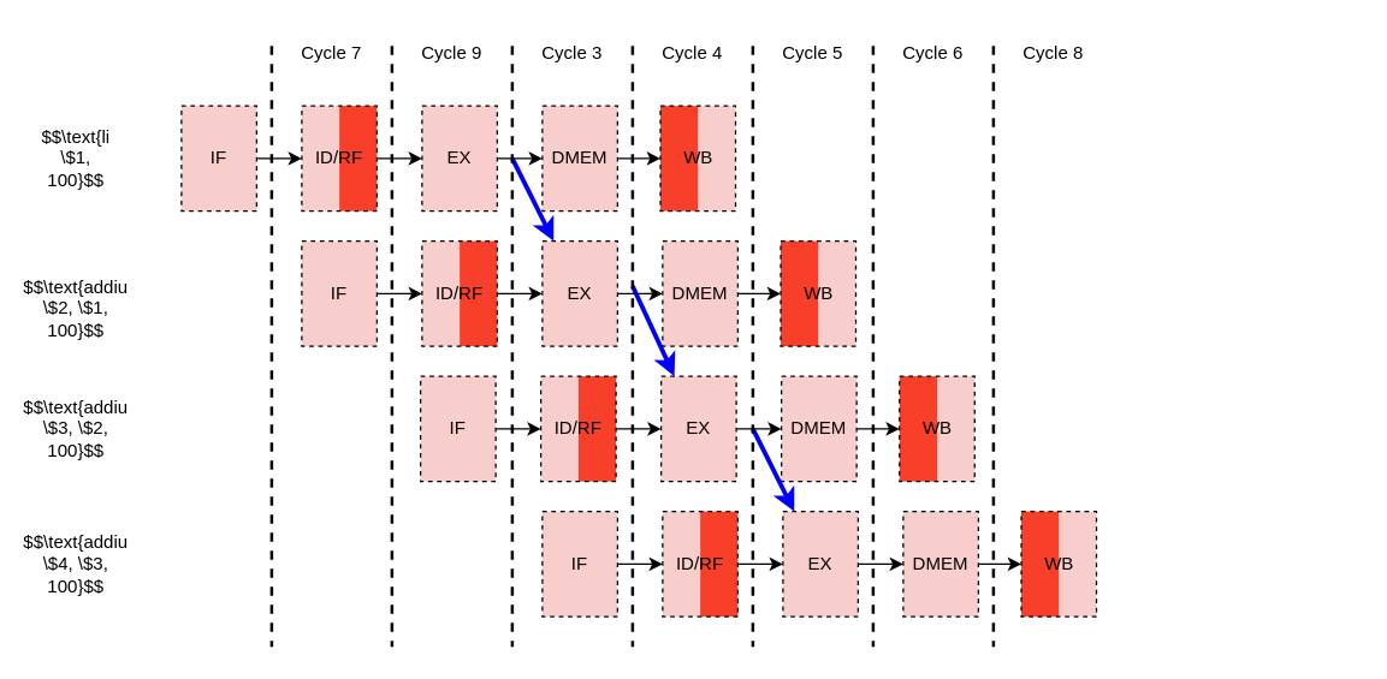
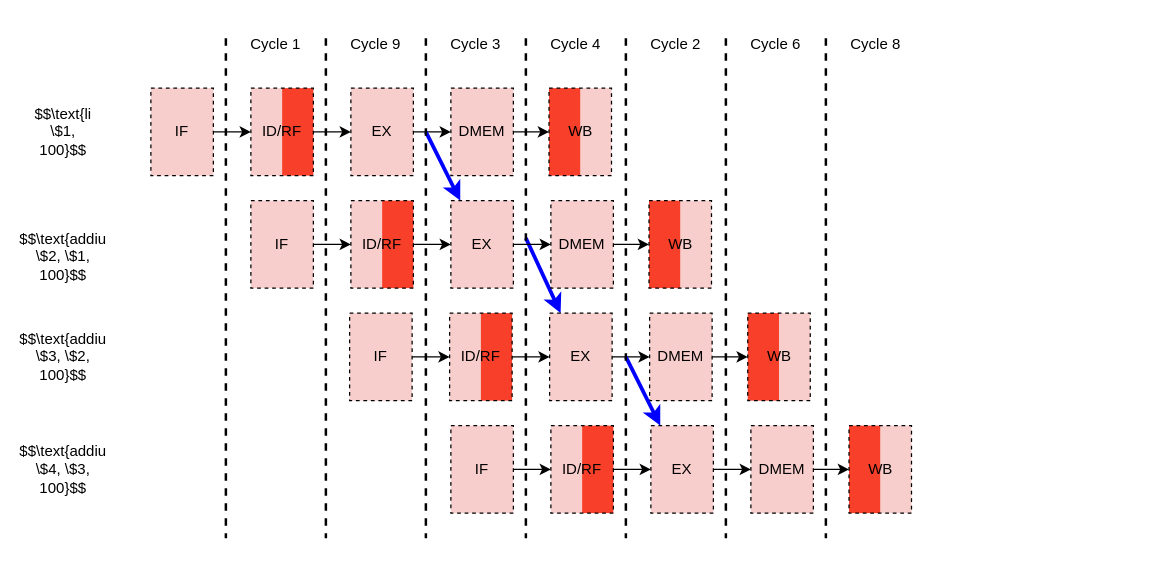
- <mxCell id="49" value="Cycle 7" style="text;html=1;strokeColor=none;fillColor=none;align=center;verticalAlign=middle;whiteSpace=wrap;rounded=0;strokeWidth=4;" vertex="1" parent="1"><mxGeometry x="180" y="20" width="80" height="30" as="geometry" /></mxCell>
+ <mxCell id="49" value="Cycle 1" style="text;html=1;strokeColor=none;fillColor=none;align=center;verticalAlign=middle;whiteSpace=wrap;rounded=0;strokeWidth=4;" vertex="1" parent="1"><mxGeometry x="180" y="20" width="80" height="30" as="geometry" /></mxCell>
- <mxCell id="53" value="Cycle 5" style="text;html=1;strokeColor=none;fillColor=none;align=center;verticalAlign=middle;whiteSpace=wrap;rounded=0;strokeWidth=4;" vertex="1" parent="1"><mxGeometry x="500" y="20" width="80" height="30" as="geometry" /></mxCell>
+ <mxCell id="53" value="Cycle 2" style="text;html=1;strokeColor=none;fillColor=none;align=center;verticalAlign=middle;whiteSpace=wrap;rounded=0;strokeWidth=4;" vertex="1" parent="1"><mxGeometry x="500" y="20" width="80" height="30" as="geometry" /></mxCell>
